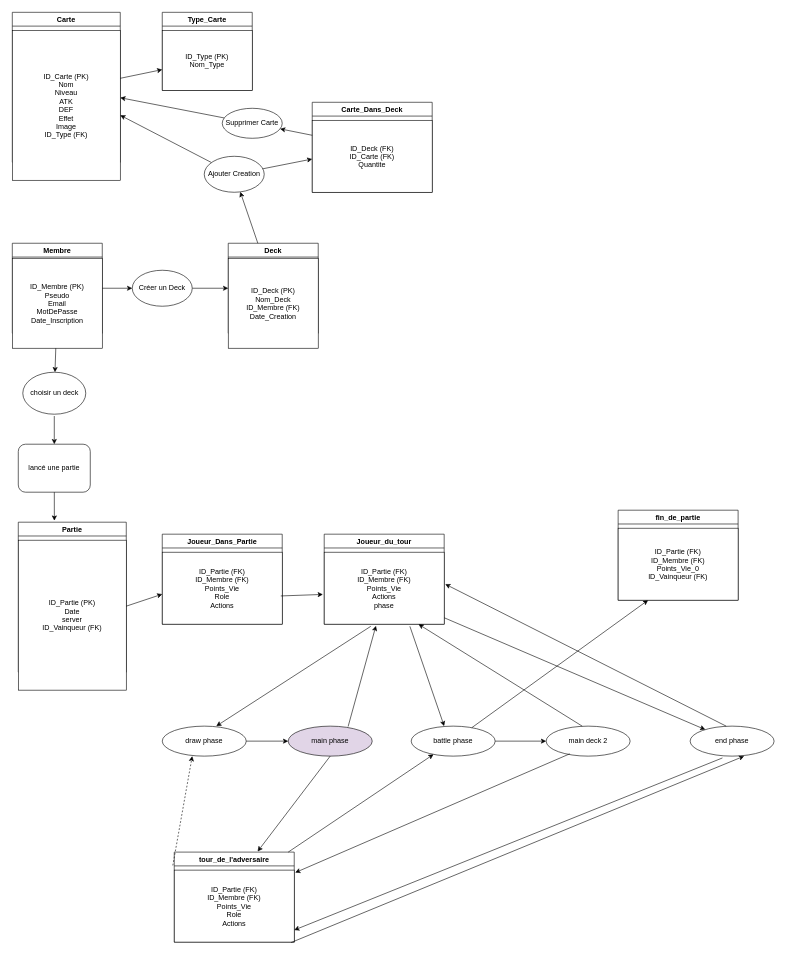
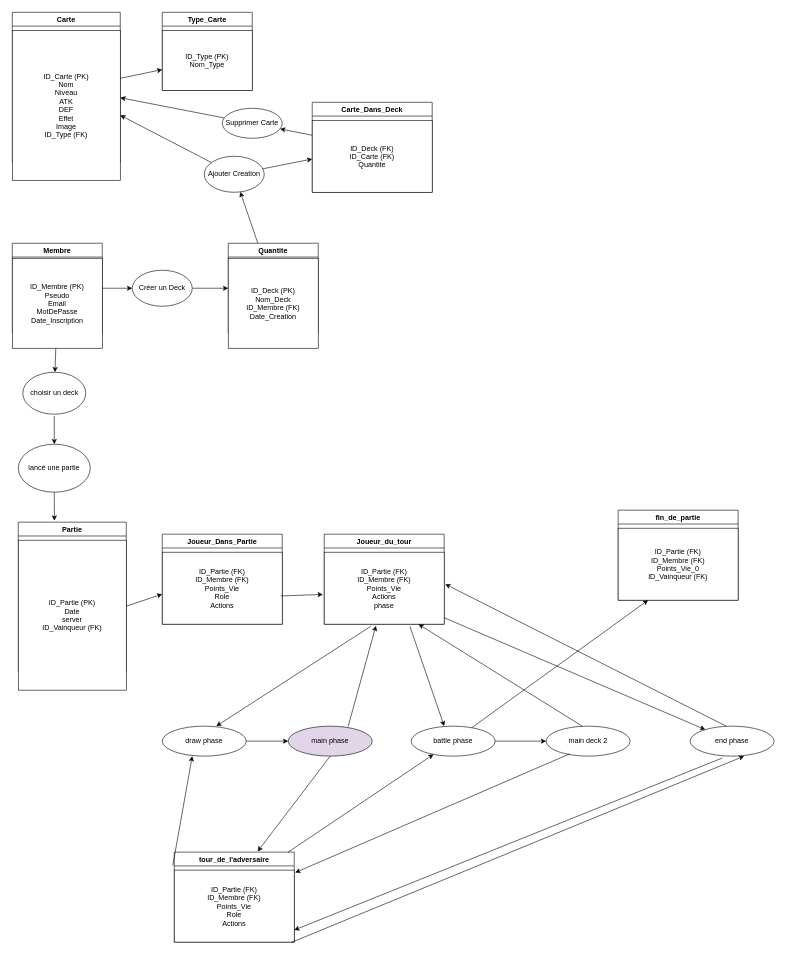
- <mxCell id="8" value="Deck" style="swimlane" parent="1" vertex="1"><mxGeometry x="380" y="405" width="150" height="150" as="geometry"><mxRectangle x="410" y="435" width="70" height="30" as="alternateBounds" /></mxGeometry></mxCell>
+ <mxCell id="8" value="Quantite" style="swimlane" parent="1" vertex="1"><mxGeometry x="380" y="405" width="150" height="150" as="geometry"><mxRectangle x="410" y="435" width="70" height="30" as="alternateBounds" /></mxGeometry></mxCell>
- <mxCell id="25" value="lancé une partie" style="whiteSpace=wrap;html=1;rounded=1;" vertex="1" parent="1"><mxGeometry x="30" y="740" width="120" height="80" as="geometry" /></mxCell>
+ <mxCell id="25" value="lancé une partie" style="ellipse;whiteSpace=wrap;html=1;" vertex="1" parent="1"><mxGeometry x="30" y="740" width="120" height="80" as="geometry" /></mxCell>
- <mxCell id="51" value="" style="endArrow=classic;html=1;rounded=0;exitX=-0.012;exitY=0.148;exitDx=0;exitDy=0;exitPerimeter=0;entryX=0.357;entryY=1;entryDx=0;entryDy=0;entryPerimeter=0;dashed=1;" edge="1" parent="1" source="48" target="28"><mxGeometry width="50" height="50" relative="1" as="geometry"><mxPoint x="680" y="1420" as="sourcePoint" /><mxPoint x="730" y="1370" as="targetPoint" /></mxGeometry></mxCell>
+ <mxCell id="51" value="" style="endArrow=classic;html=1;rounded=0;exitX=-0.012;exitY=0.148;exitDx=0;exitDy=0;exitPerimeter=0;entryX=0.357;entryY=1;entryDx=0;entryDy=0;entryPerimeter=0;" edge="1" parent="1" source="48" target="28"><mxGeometry width="50" height="50" relative="1" as="geometry"><mxPoint x="680" y="1420" as="sourcePoint" /><mxPoint x="730" y="1370" as="targetPoint" /></mxGeometry></mxCell>
